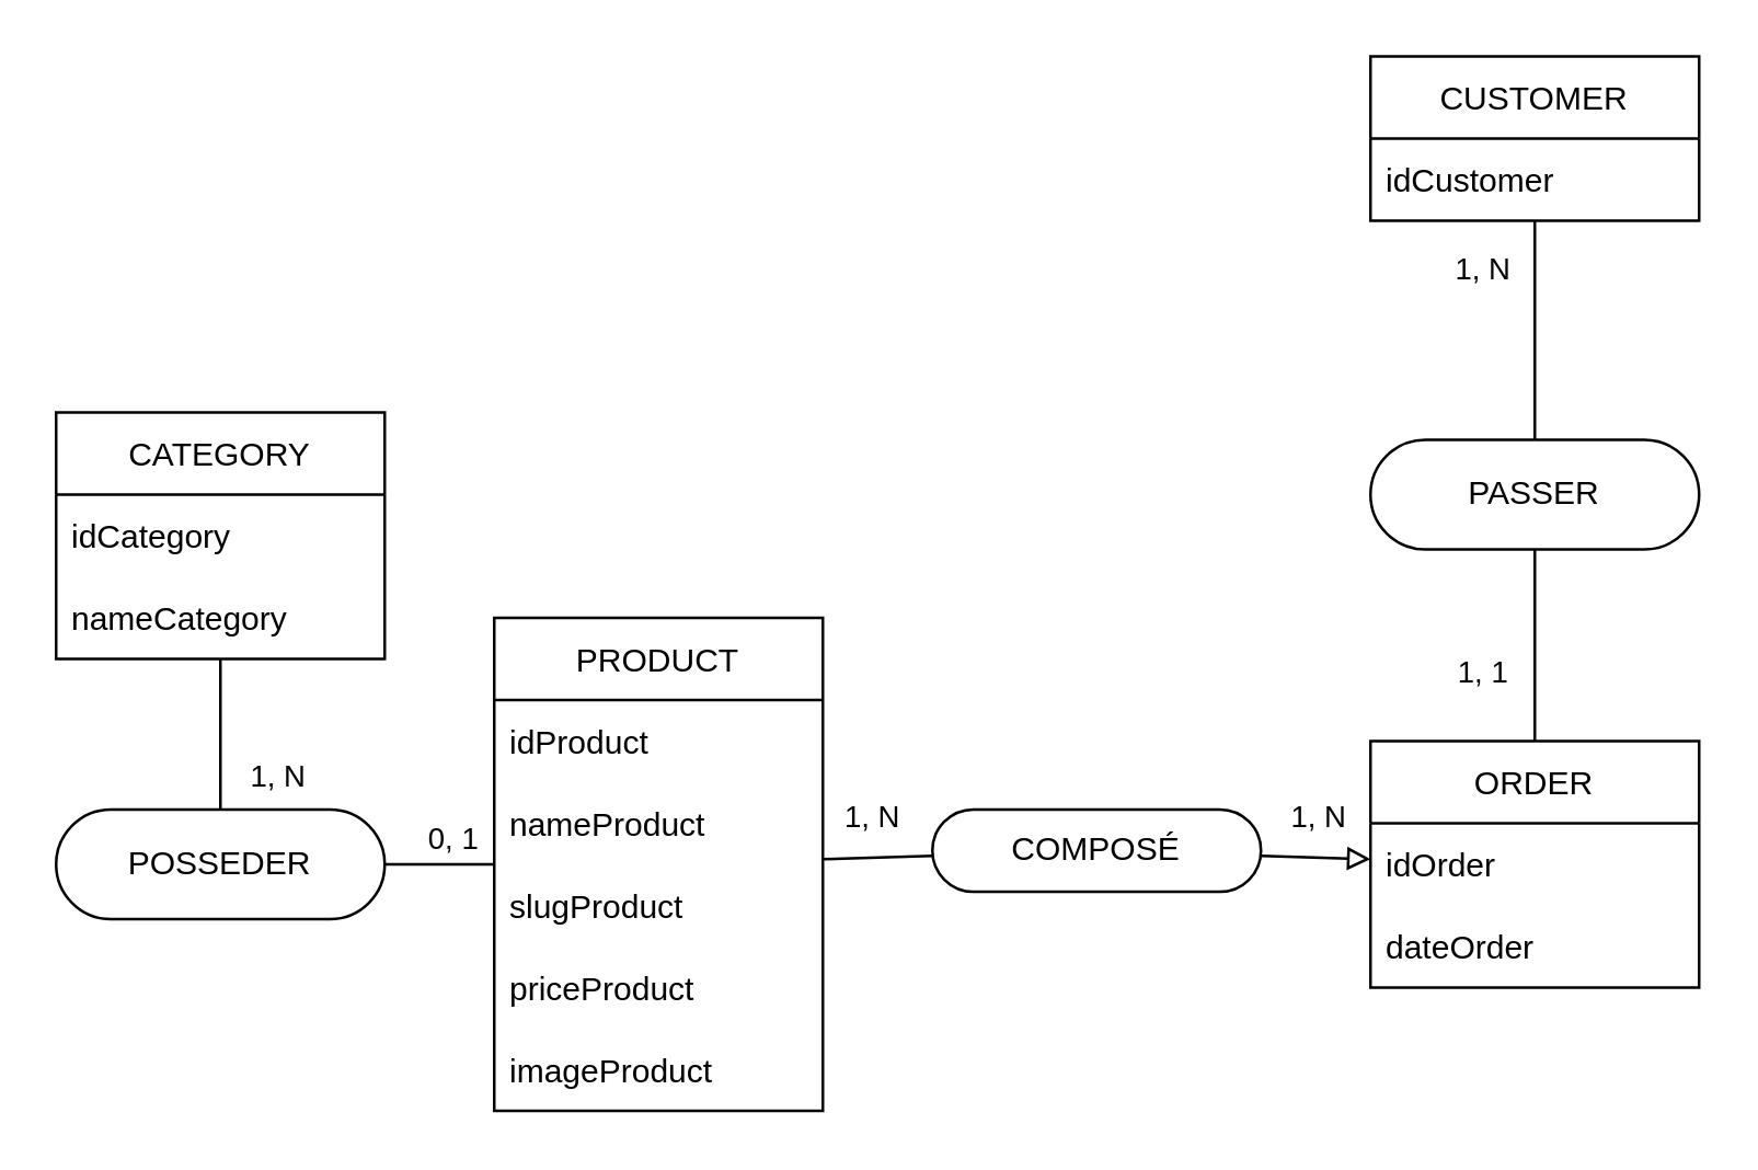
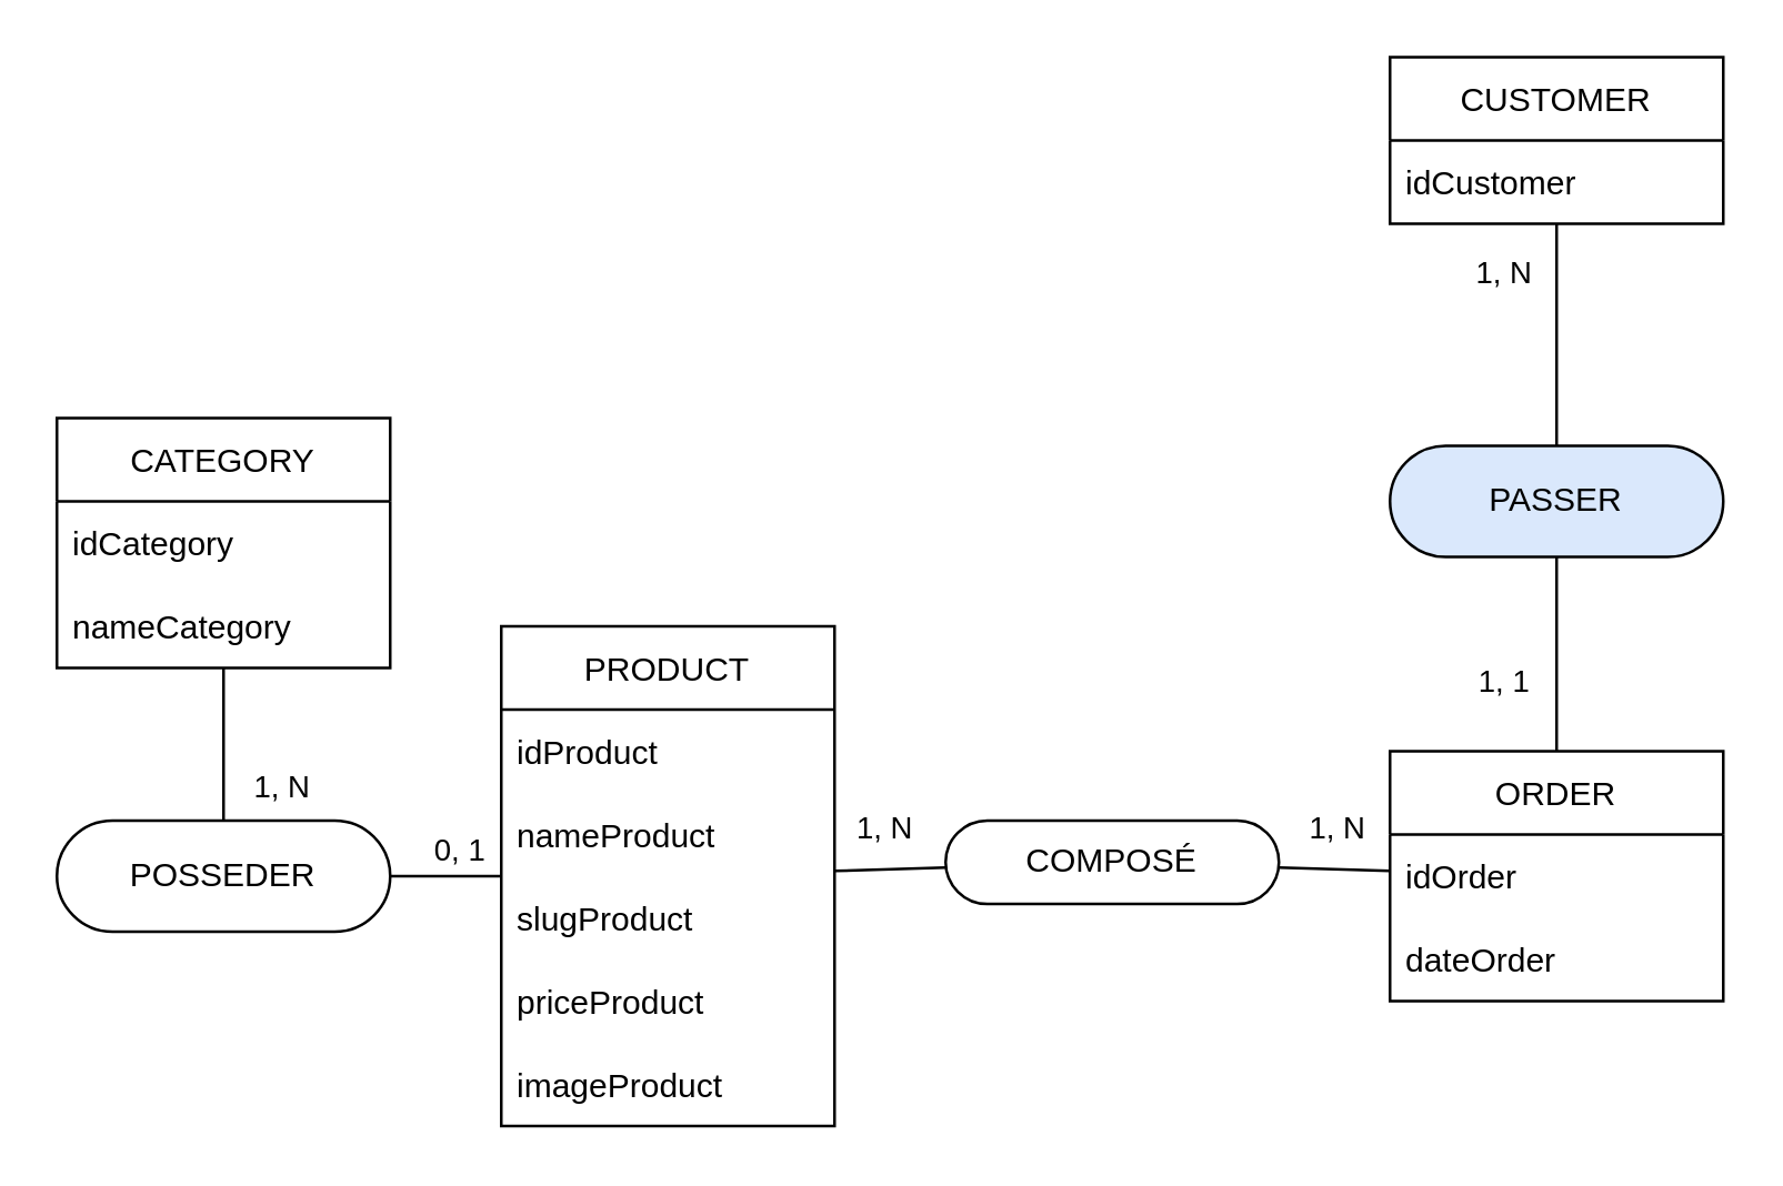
- <mxCell id="22" value="PASSER" style="rounded=1;whiteSpace=wrap;html=1;arcSize=50;" vertex="1" parent="1"><mxGeometry x="500" y="160" width="120" height="40" as="geometry" /></mxCell>
+ <mxCell id="22" value="PASSER" style="rounded=1;whiteSpace=wrap;html=1;arcSize=50;fillColor=#dae8fc;" vertex="1" parent="1"><mxGeometry x="500" y="160" width="120" height="40" as="geometry" /></mxCell>
- <mxCell id="13" style="edgeStyle=none;rounded=0;orthogonalLoop=1;jettySize=auto;html=1;endArrow=block;endFill=0;" edge="1" parent="1" source="15" target="10"><mxGeometry relative="1" as="geometry" /></mxCell>
+ <mxCell id="13" style="edgeStyle=none;rounded=0;orthogonalLoop=1;jettySize=auto;html=1;endArrow=none;endFill=0;" edge="1" parent="1" source="15" target="10"><mxGeometry relative="1" as="geometry" /></mxCell>
